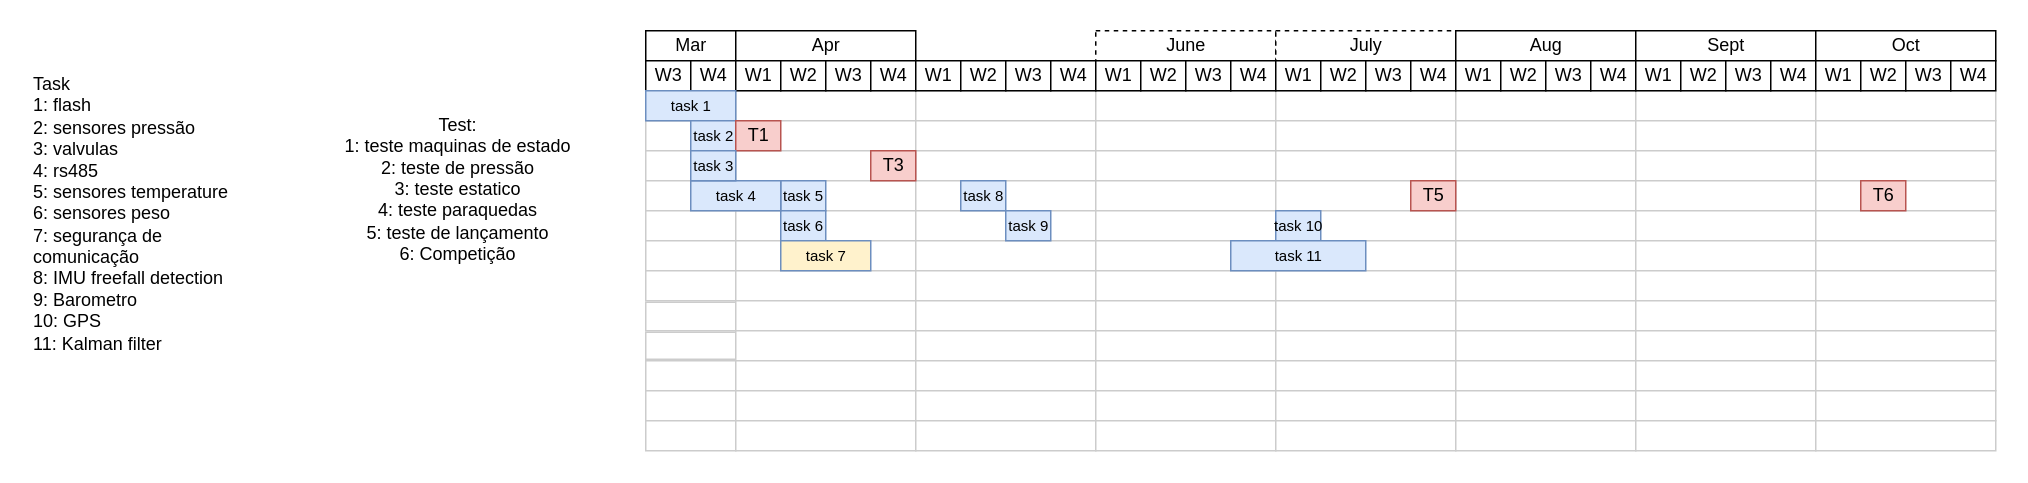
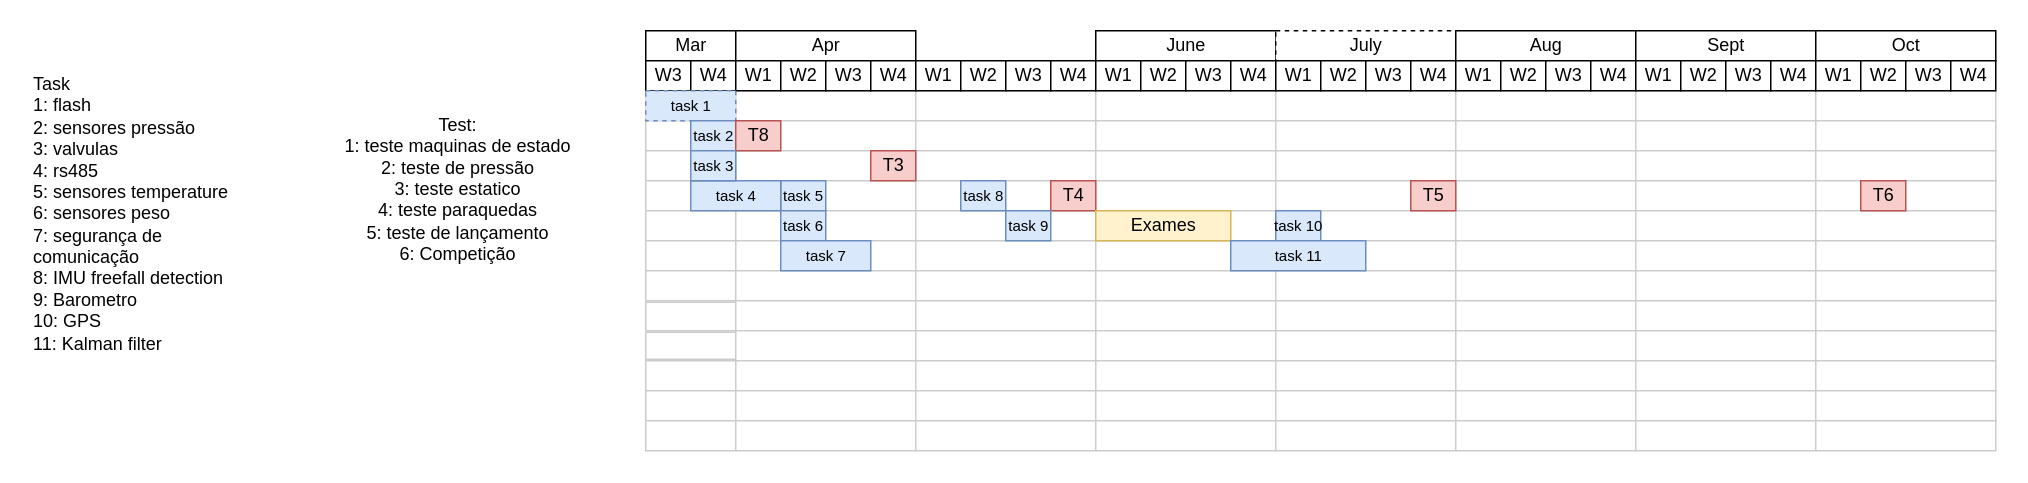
- <mxCell id="4" value="June" style="strokeWidth=1;fontStyle=0;html=1;dashed=1;" parent="1" vertex="1"><mxGeometry x="730" y="20" width="120" height="20" as="geometry" /></mxCell>
+ <mxCell id="4" value="June" style="strokeWidth=1;fontStyle=0;html=1;" parent="1" vertex="1"><mxGeometry x="730" y="20" width="120" height="20" as="geometry" /></mxCell>
- <mxCell id="136" value="&lt;font style=&quot;font-size: 10px;&quot;&gt;task 1&lt;/font&gt;" style="align=center;strokeColor=#6c8ebf;html=1;fillColor=#dae8fc;" vertex="1" parent="1"><mxGeometry x="430" y="60" width="60" height="20" as="geometry" /></mxCell>
+ <mxCell id="136" value="&lt;font style=&quot;font-size: 10px;&quot;&gt;task 1&lt;/font&gt;" style="align=center;strokeColor=#6c8ebf;html=1;fillColor=#dae8fc;dashed=1;" vertex="1" parent="1"><mxGeometry x="430" y="60" width="60" height="20" as="geometry" /></mxCell>
- <mxCell id="143" value="T1" style="align=center;strokeColor=#b85450;html=1;fillColor=#f8cecc;" vertex="1" parent="1"><mxGeometry x="490" y="80" width="30" height="20" as="geometry" /></mxCell>
+ <mxCell id="143" value="T8" style="align=center;strokeColor=#b85450;html=1;fillColor=#f8cecc;" vertex="1" parent="1"><mxGeometry x="490" y="80" width="30" height="20" as="geometry" /></mxCell>
+ <mxCell id="146" value="T4" style="align=center;strokeColor=#b85450;html=1;fillColor=#f8cecc;" vertex="1" parent="1"><mxGeometry x="700" y="120" width="30" height="20" as="geometry" /></mxCell>
+ <mxCell id="150" value="Exames" style="align=center;strokeColor=#d6b656;html=1;fillColor=#fff2cc;" vertex="1" parent="1"><mxGeometry x="730" y="140" width="90" height="20" as="geometry" /></mxCell>
- <mxCell id="144" value="&lt;font style=&quot;font-size: 10px;&quot;&gt;task 7&lt;/font&gt;" style="align=center;strokeColor=#6c8ebf;html=1;fillColor=#fff2cc;" vertex="1" parent="1"><mxGeometry x="520" y="160" width="60" height="20" as="geometry" /></mxCell>
+ <mxCell id="144" value="&lt;font style=&quot;font-size: 10px;&quot;&gt;task 7&lt;/font&gt;" style="align=center;strokeColor=#6c8ebf;html=1;fillColor=#dae8fc;" vertex="1" parent="1"><mxGeometry x="520" y="160" width="60" height="20" as="geometry" /></mxCell>
